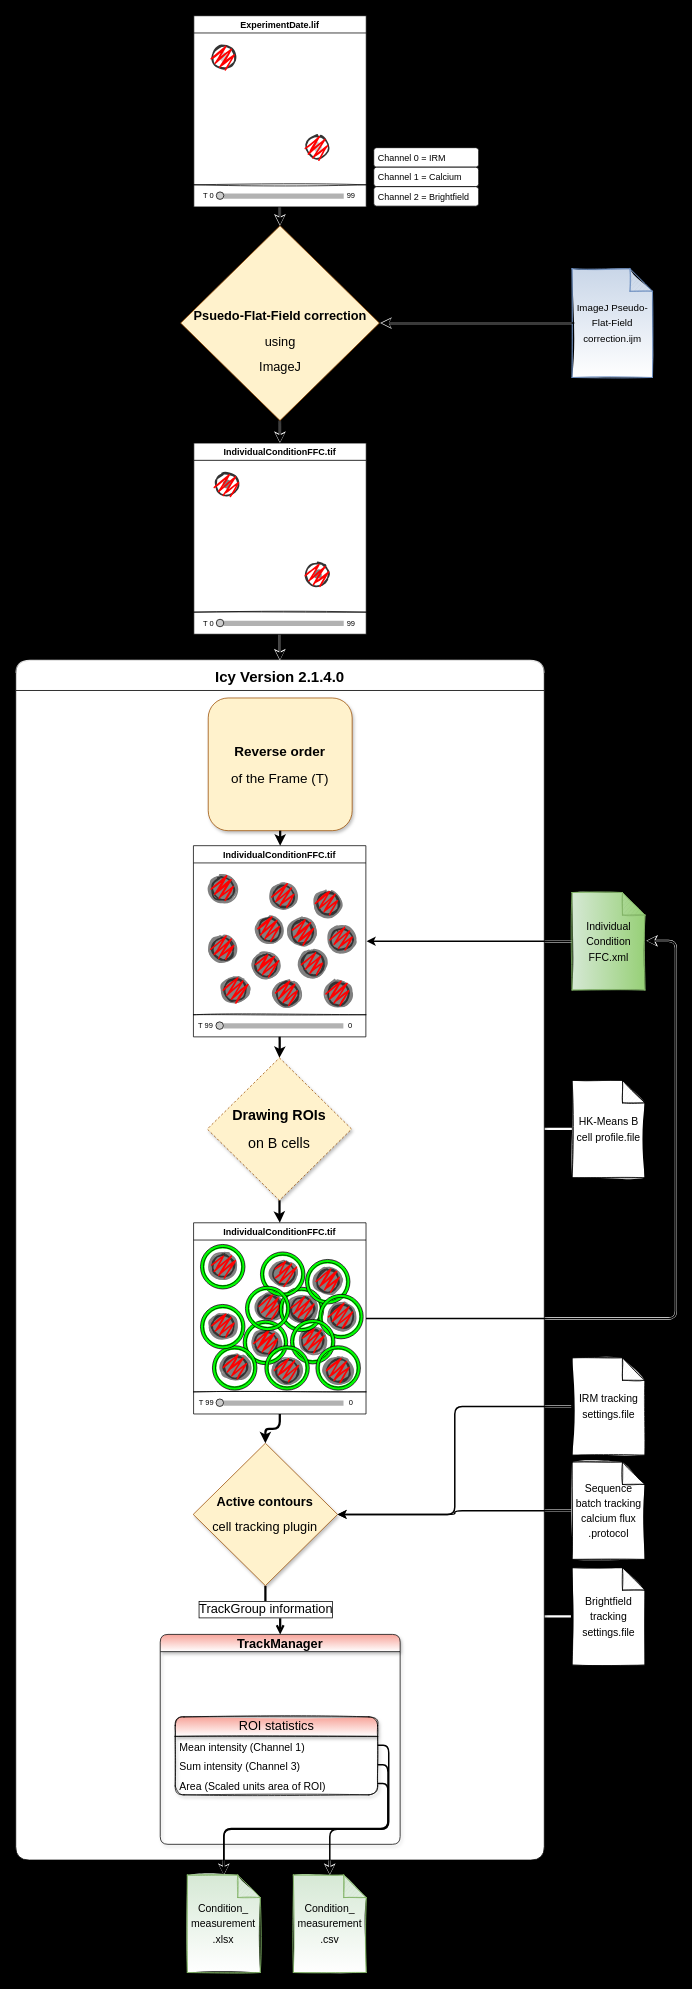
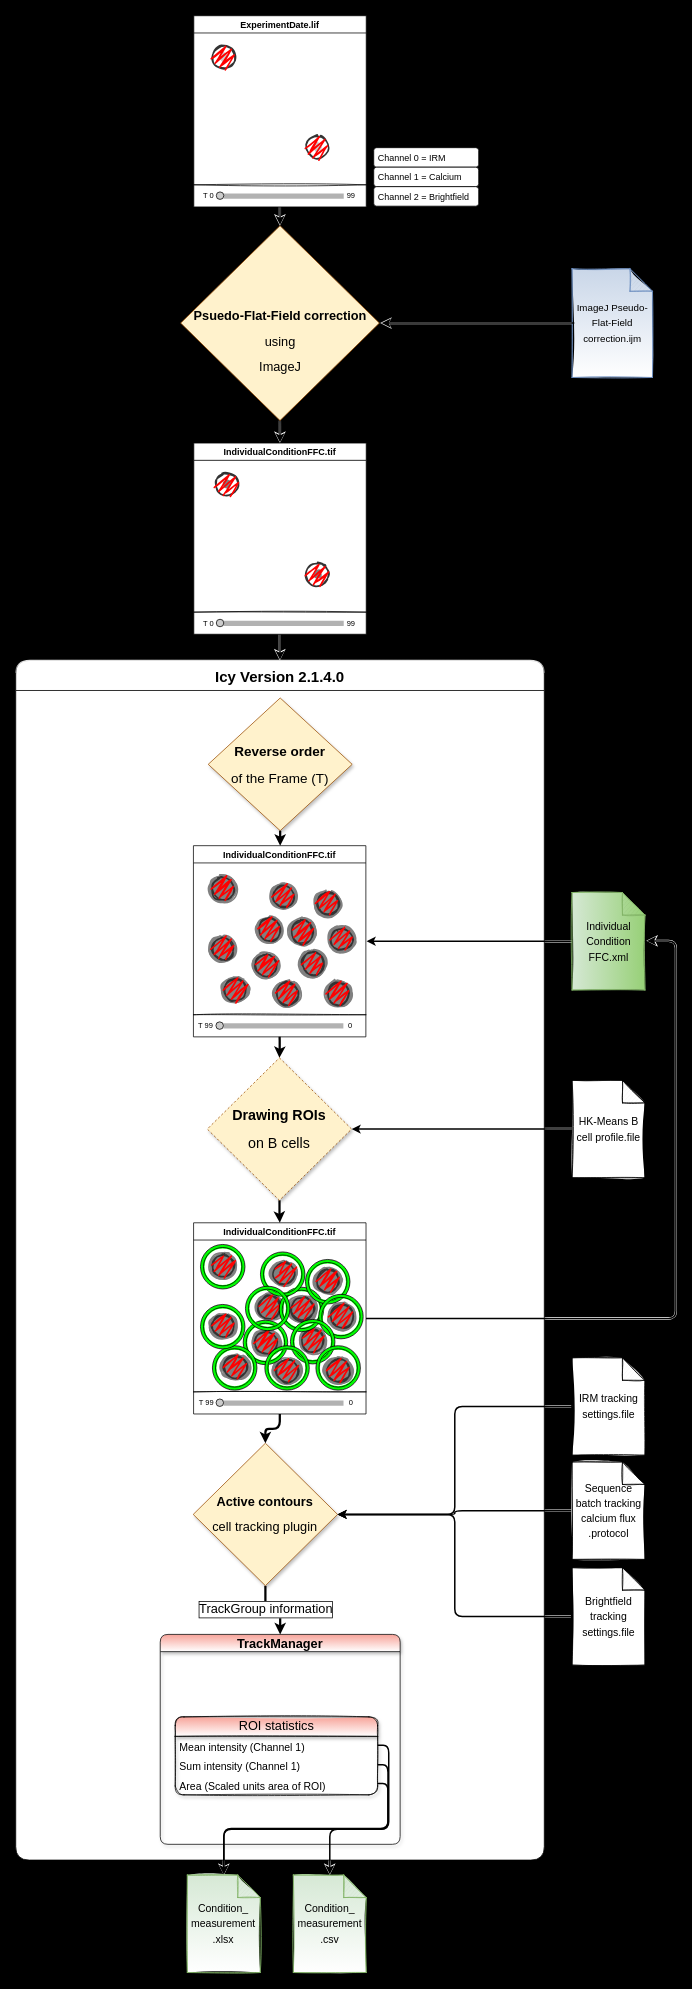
- <mxCell id="36" value="&lt;p style=&quot;line-height: 200% ; font-size: 18px&quot;&gt;&lt;b&gt;Reverse order&lt;/b&gt;&lt;br&gt;of the Frame (T)&lt;/p&gt;" style="whiteSpace=wrap;html=1;shadow=1;fillColor=#fff2cc;strokeColor=#994C00;rounded=1;" parent="27" vertex="1"><mxGeometry x="256.74" y="50" width="192" height="177" as="geometry" /></mxCell>
+ <mxCell id="36" value="&lt;p style=&quot;line-height: 200% ; font-size: 18px&quot;&gt;&lt;b&gt;Reverse order&lt;/b&gt;&lt;br&gt;of the Frame (T)&lt;/p&gt;" style="rhombus;whiteSpace=wrap;html=1;shadow=1;fillColor=#fff2cc;strokeColor=#994C00;" parent="27" vertex="1"><mxGeometry x="256.74" y="50" width="192" height="177" as="geometry" /></mxCell>
+ <mxCell id="229" style="edgeStyle=orthogonalEdgeStyle;rounded=1;orthogonalLoop=1;jettySize=auto;html=1;entryX=1;entryY=0.5;entryDx=0;entryDy=0;strokeWidth=2;shadow=0;jumpStyle=arc;" parent="1" source="230" target="149" edge="1"><mxGeometry relative="1" as="geometry" /></mxCell>
+ <mxCell id="163" style="edgeStyle=orthogonalEdgeStyle;orthogonalLoop=1;jettySize=auto;html=1;entryX=1;entryY=0.5;entryDx=0;entryDy=0;fontSize=16;fontColor=#FFFFFF;strokeWidth=2;sketch=0;shadow=0;rounded=1;" parent="1" source="164" target="30" edge="1"><mxGeometry relative="1" as="geometry" /></mxCell>
- <mxCell id="28" style="edgeStyle=orthogonalEdgeStyle;rounded=0;orthogonalLoop=1;jettySize=auto;html=1;entryX=0.5;entryY=0;entryDx=0;entryDy=0;fontSize=17;strokeWidth=3;shadow=0;endArrow=open;" parent="27" source="30" target="31" edge="1"><mxGeometry relative="1" as="geometry" /></mxCell>
+ <mxCell id="28" style="edgeStyle=orthogonalEdgeStyle;rounded=0;orthogonalLoop=1;jettySize=auto;html=1;entryX=0.5;entryY=0;entryDx=0;entryDy=0;fontSize=17;strokeWidth=3;shadow=0;" parent="27" source="30" target="31" edge="1"><mxGeometry relative="1" as="geometry" /></mxCell>
- <mxCell id="34" value="Sum intensity (Channel 3)" style="text;strokeColor=none;fillColor=none;align=left;verticalAlign=top;spacingLeft=4;spacingRight=4;overflow=hidden;rotatable=0;points=[[0,0.5],[1,0.5]];portConstraint=eastwest;fontSize=14;" parent="32" vertex="1"><mxGeometry y="52" width="270" height="26" as="geometry" /></mxCell>
+ <mxCell id="34" value="Sum intensity (Channel 1)" style="text;strokeColor=none;fillColor=none;align=left;verticalAlign=top;spacingLeft=4;spacingRight=4;overflow=hidden;rotatable=0;points=[[0,0.5],[1,0.5]];portConstraint=eastwest;fontSize=14;" parent="32" vertex="1"><mxGeometry y="52" width="270" height="26" as="geometry" /></mxCell>
